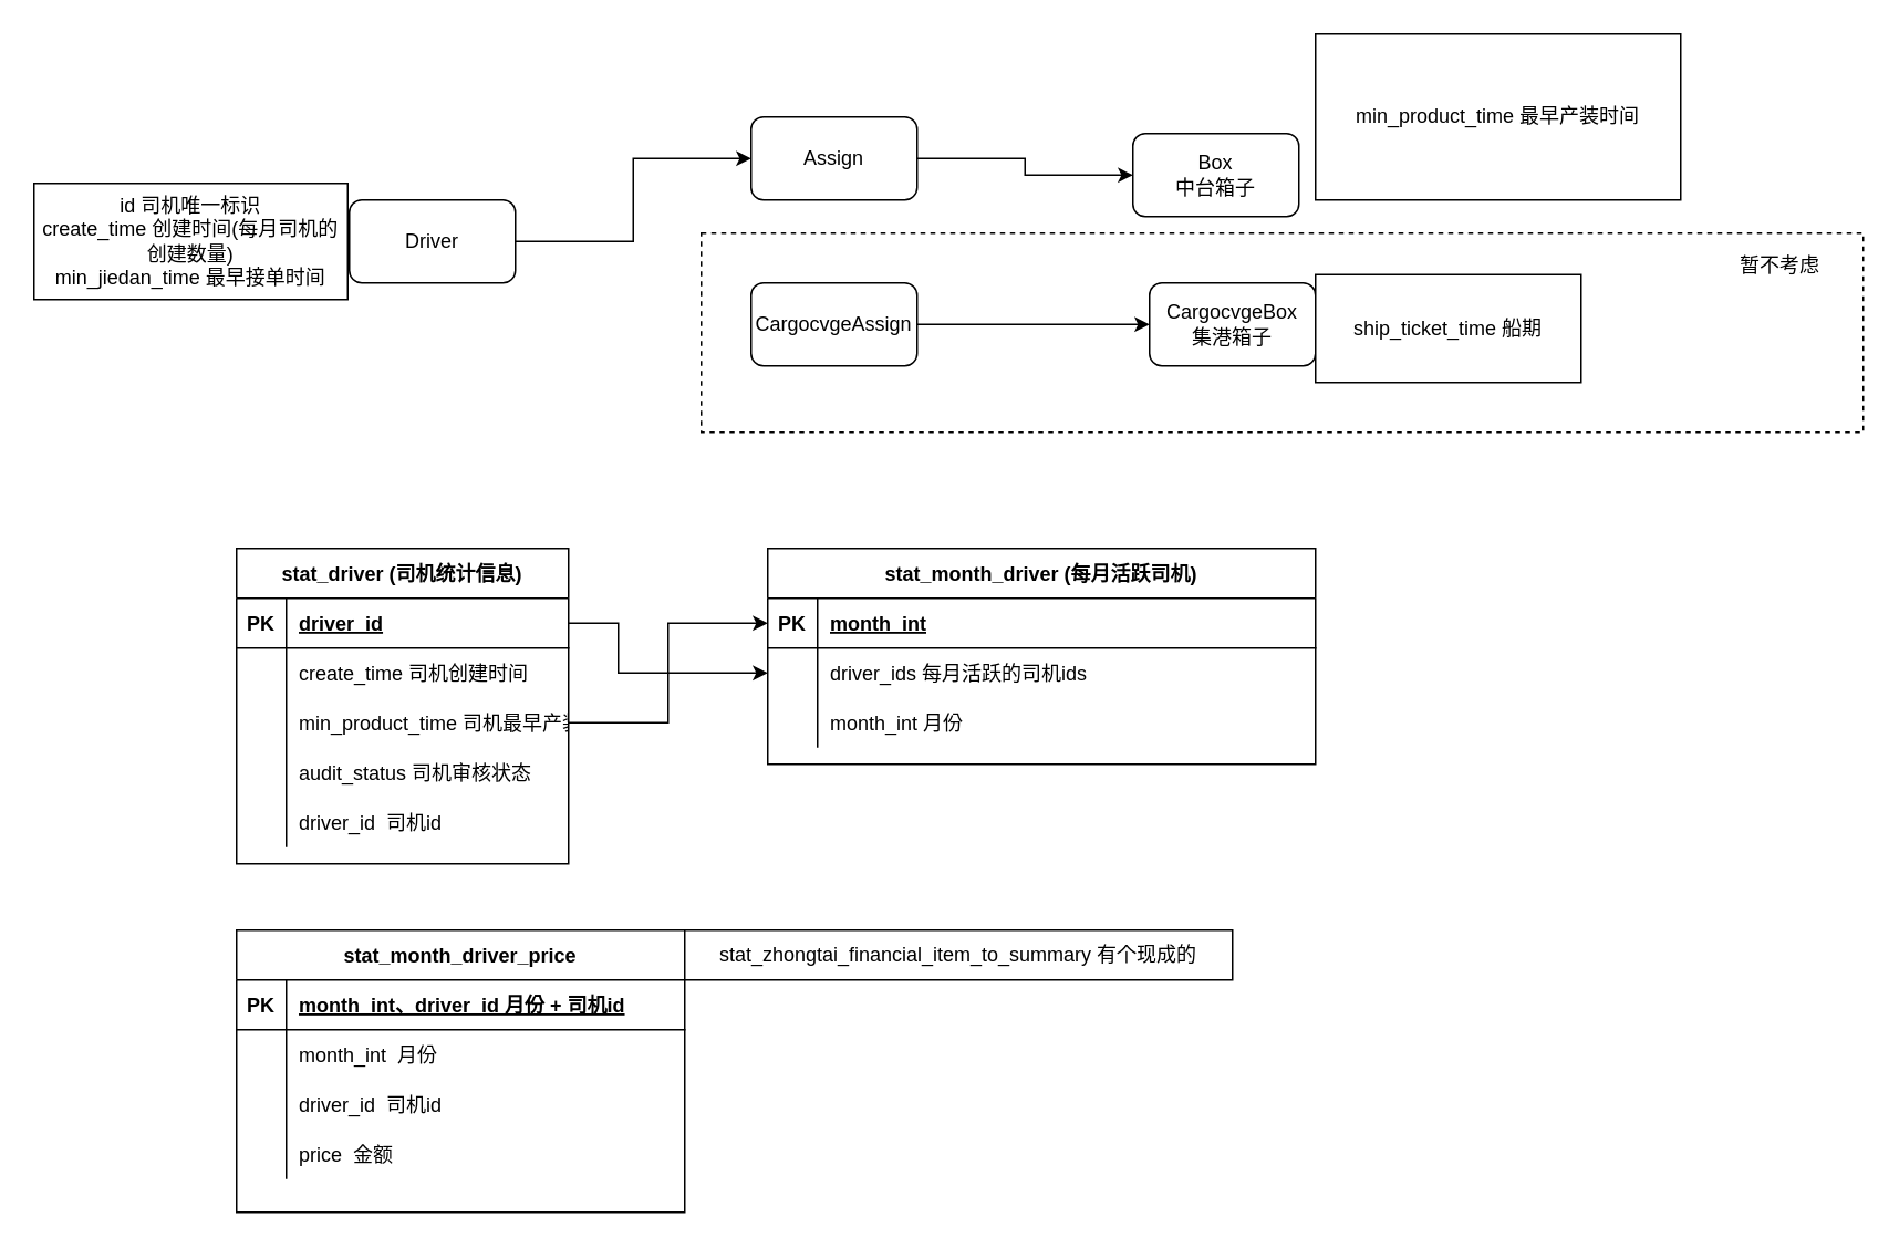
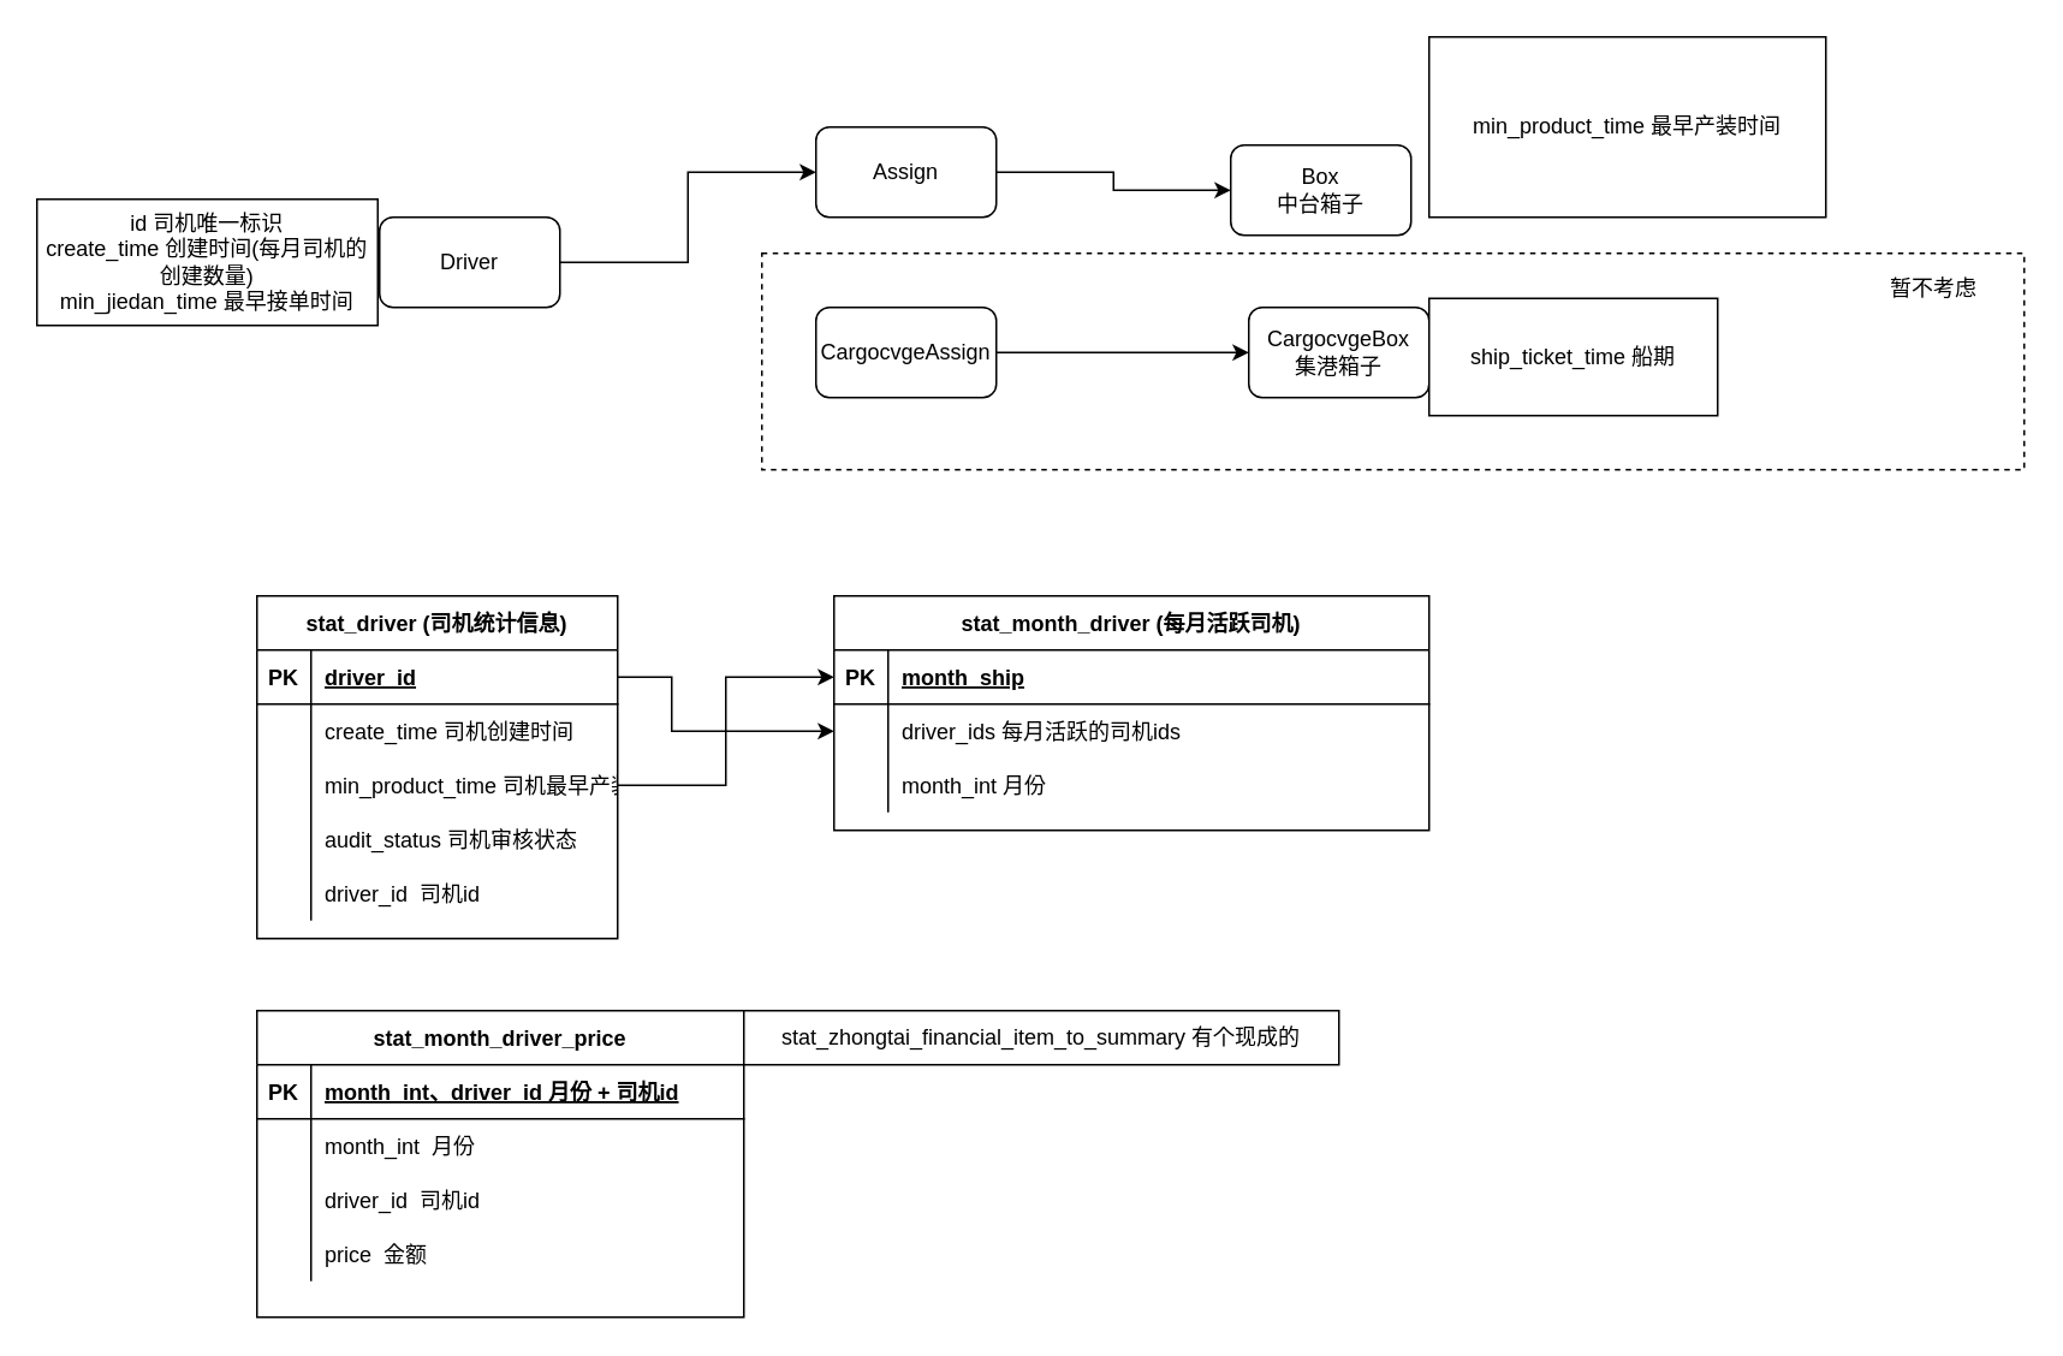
- <mxCell id="33" value="month_int" style="shape=partialRectangle;connectable=0;fillColor=none;top=0;left=0;bottom=0;right=0;align=left;spacingLeft=6;fontStyle=5;overflow=hidden;" vertex="1" parent="31"><mxGeometry x="30" width="300" height="30" as="geometry" /></mxCell>
+ <mxCell id="33" value="month_ship" style="shape=partialRectangle;connectable=0;fillColor=none;top=0;left=0;bottom=0;right=0;align=left;spacingLeft=6;fontStyle=5;overflow=hidden;" vertex="1" parent="31"><mxGeometry x="30" width="300" height="30" as="geometry" /></mxCell>
